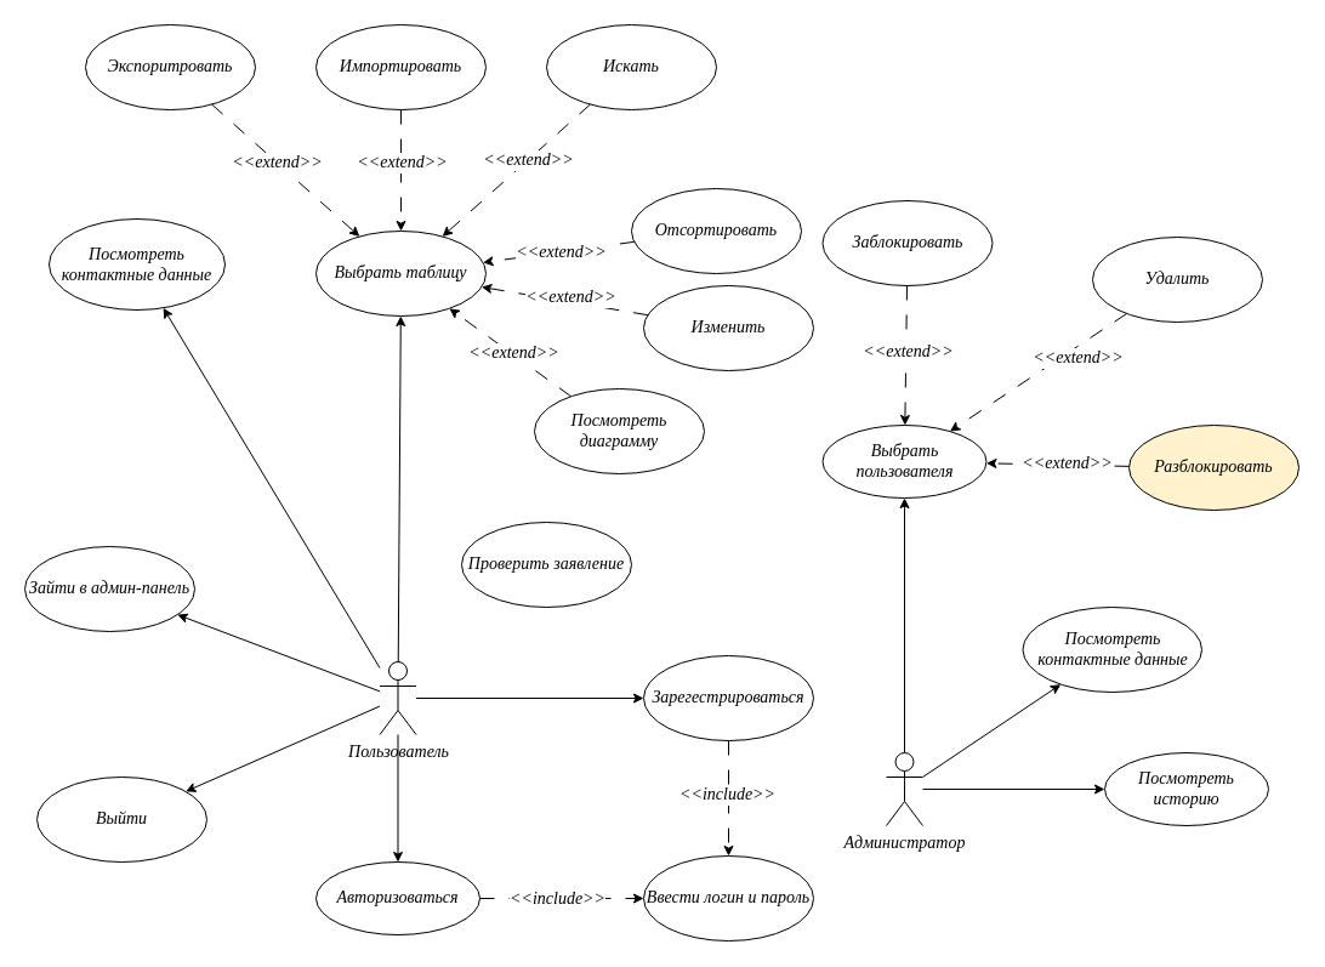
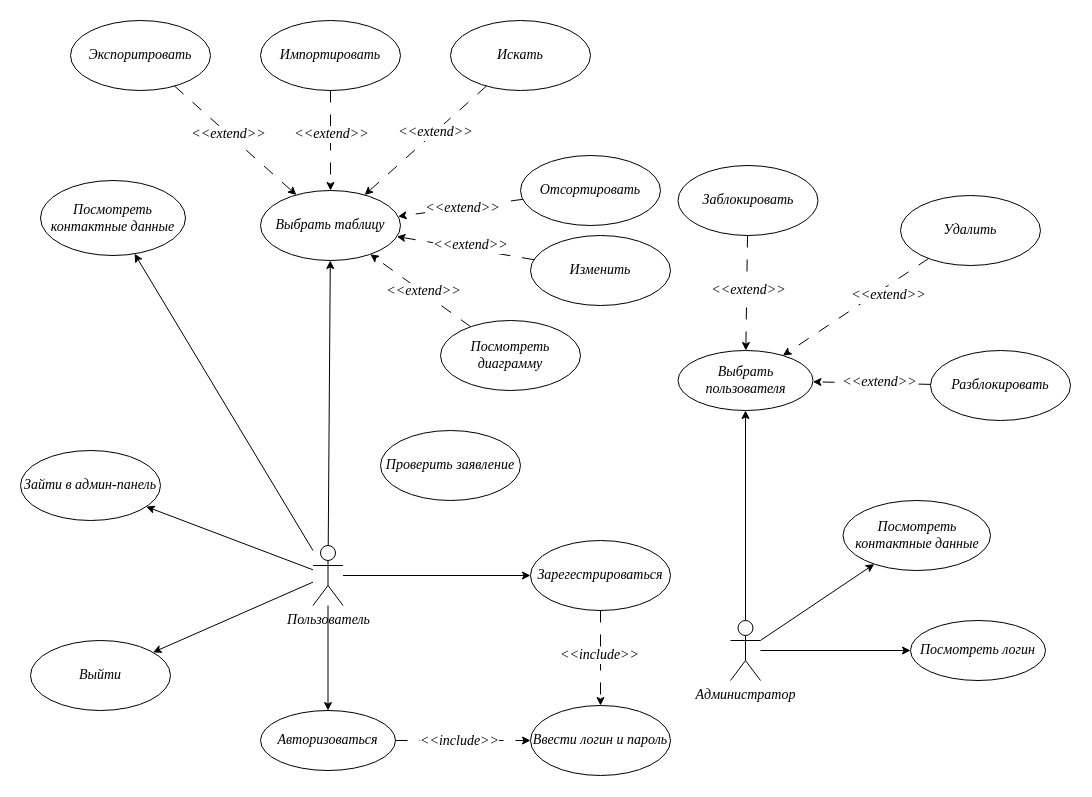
- <mxCell id="46" value="Разблокировать" style="ellipse;whiteSpace=wrap;html=1;fontSize=14;fontStyle=2;fontFamily=Times New Roman;fillColor=#fff2cc;" vertex="1" parent="1"><mxGeometry x="930" y="350" width="140" height="70" as="geometry" /></mxCell>
+ <mxCell id="46" value="Разблокировать" style="ellipse;whiteSpace=wrap;html=1;fontSize=14;fontStyle=2;fontFamily=Times New Roman;" vertex="1" parent="1"><mxGeometry x="930" y="350" width="140" height="70" as="geometry" /></mxCell>
- <mxCell id="12" value="Посмотреть историю" style="ellipse;whiteSpace=wrap;html=1;fontSize=14;fontStyle=2;fontFamily=Times New Roman;" parent="1" vertex="1"><mxGeometry x="910" y="620" width="135" height="60" as="geometry" /></mxCell>
+ <mxCell id="12" value="Посмотреть логин" style="ellipse;whiteSpace=wrap;html=1;fontSize=14;fontStyle=2;fontFamily=Times New Roman;" parent="1" vertex="1"><mxGeometry x="910" y="620" width="135" height="60" as="geometry" /></mxCell>
